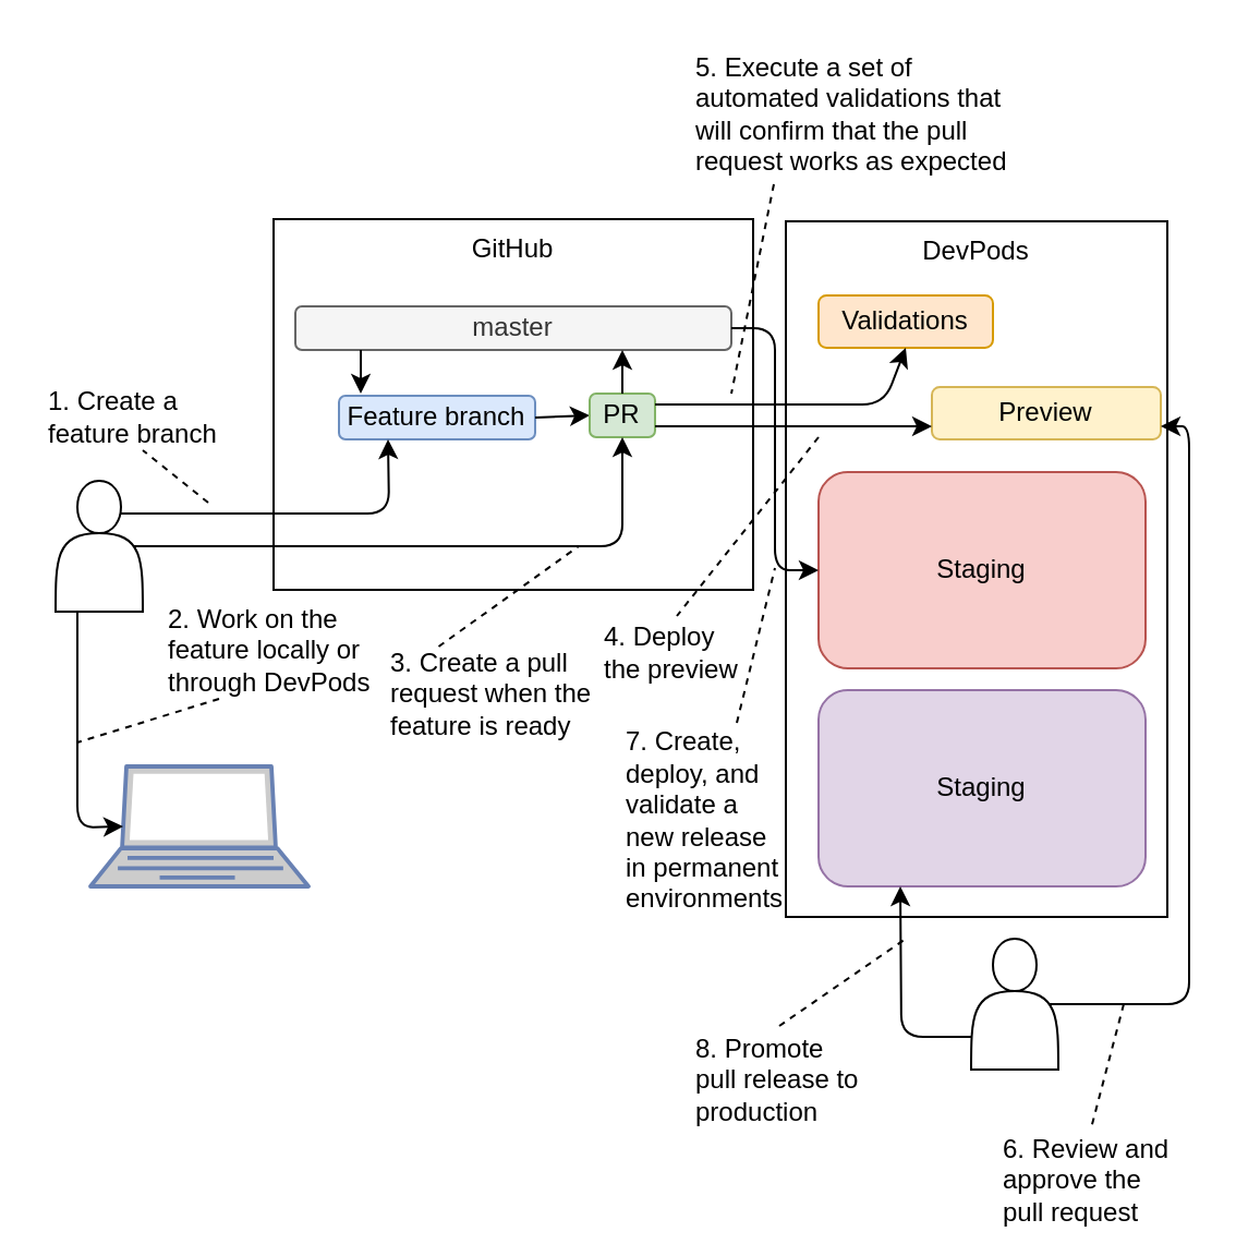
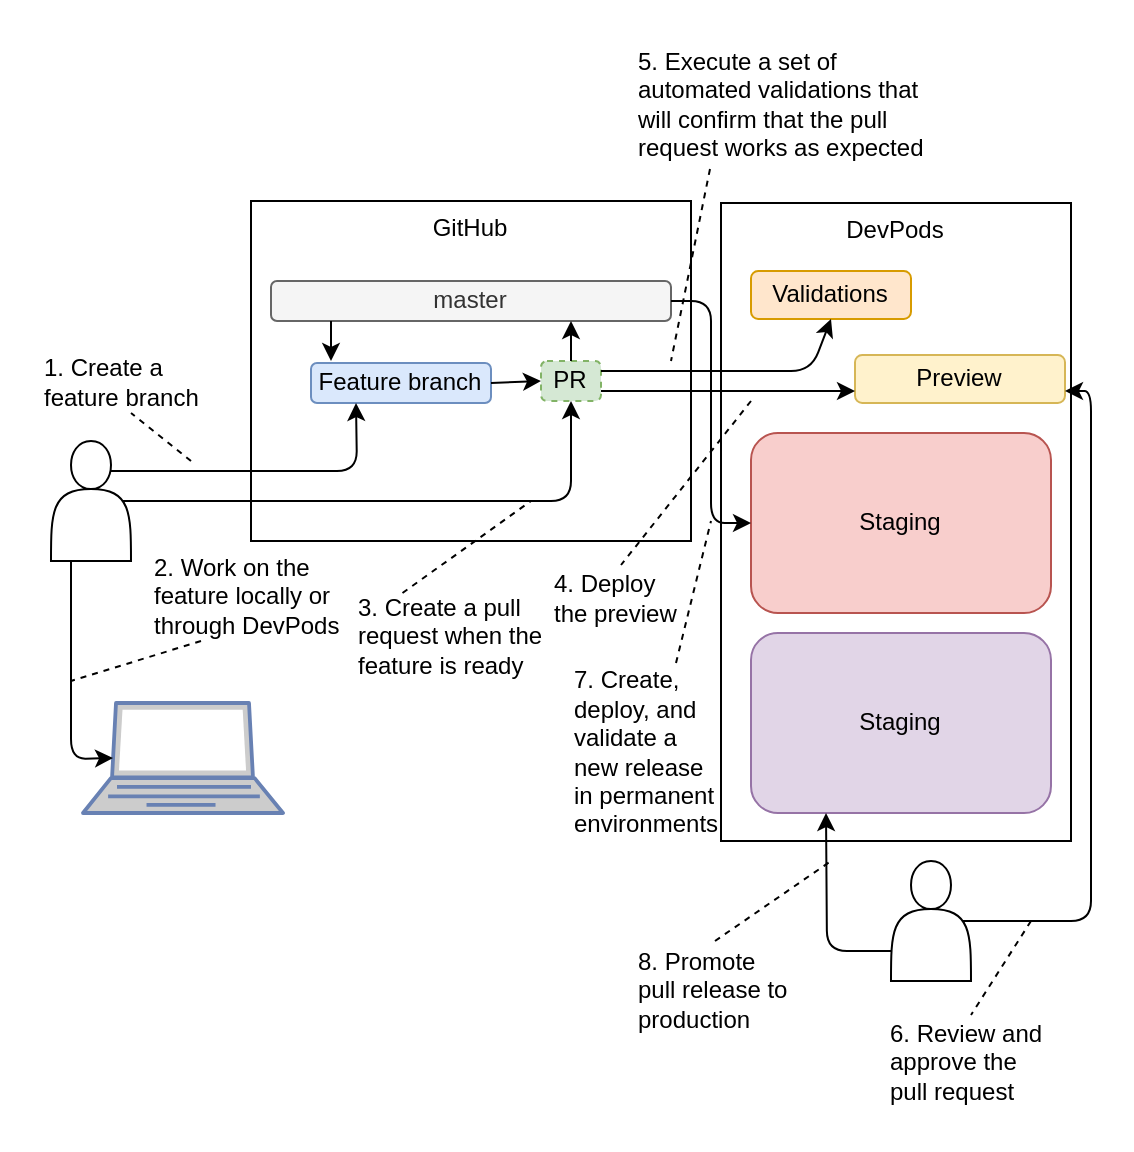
- <mxCell id="15" value="PR" style="rounded=1;whiteSpace=wrap;html=1;align=center;fillColor=#d5e8d4;strokeColor=#82b366;" vertex="1" parent="1"><mxGeometry x="270" y="180" width="30" height="20" as="geometry" /></mxCell>
+ <mxCell id="15" value="PR" style="rounded=1;whiteSpace=wrap;html=1;align=center;fillColor=#d5e8d4;strokeColor=#82b366;dashed=1;" vertex="1" parent="1"><mxGeometry x="270" y="180" width="30" height="20" as="geometry" /></mxCell>
- <mxCell id="29" value="&lt;div&gt;6. Review and approve the pull request&lt;/div&gt;" style="text;html=1;strokeColor=none;fillColor=none;align=left;verticalAlign=middle;whiteSpace=wrap;rounded=0;" vertex="1" parent="1"><mxGeometry x="457.5" y="517" width="85" height="47" as="geometry" /></mxCell>
+ <mxCell id="29" value="&lt;div&gt;6. Review and approve the pull request&lt;/div&gt;" style="text;html=1;strokeColor=none;fillColor=none;align=left;verticalAlign=middle;whiteSpace=wrap;rounded=0;" vertex="1" parent="1"><mxGeometry x="442.5" y="507" width="85" height="47" as="geometry" /></mxCell>
